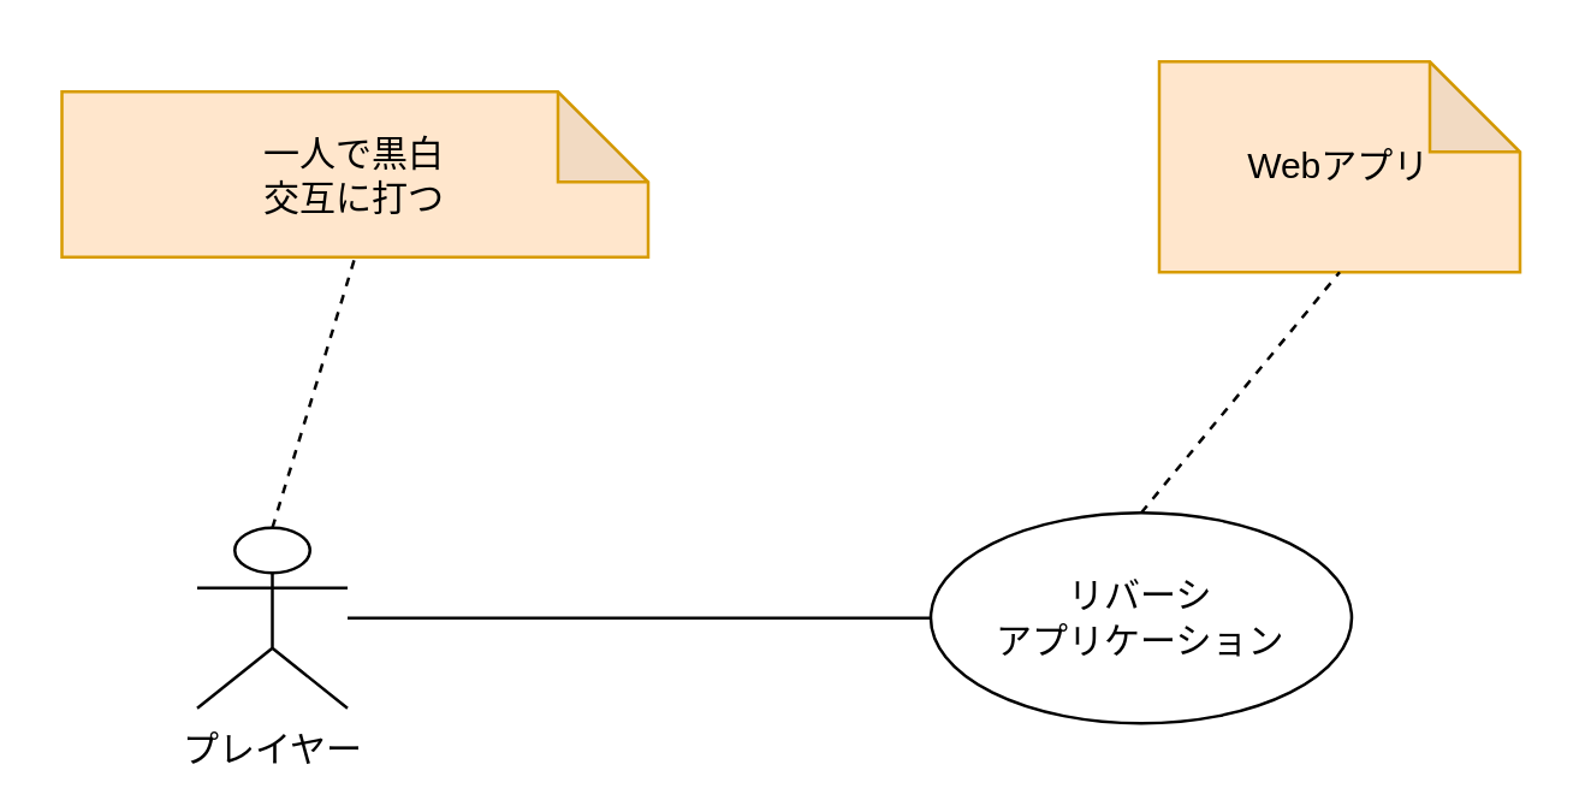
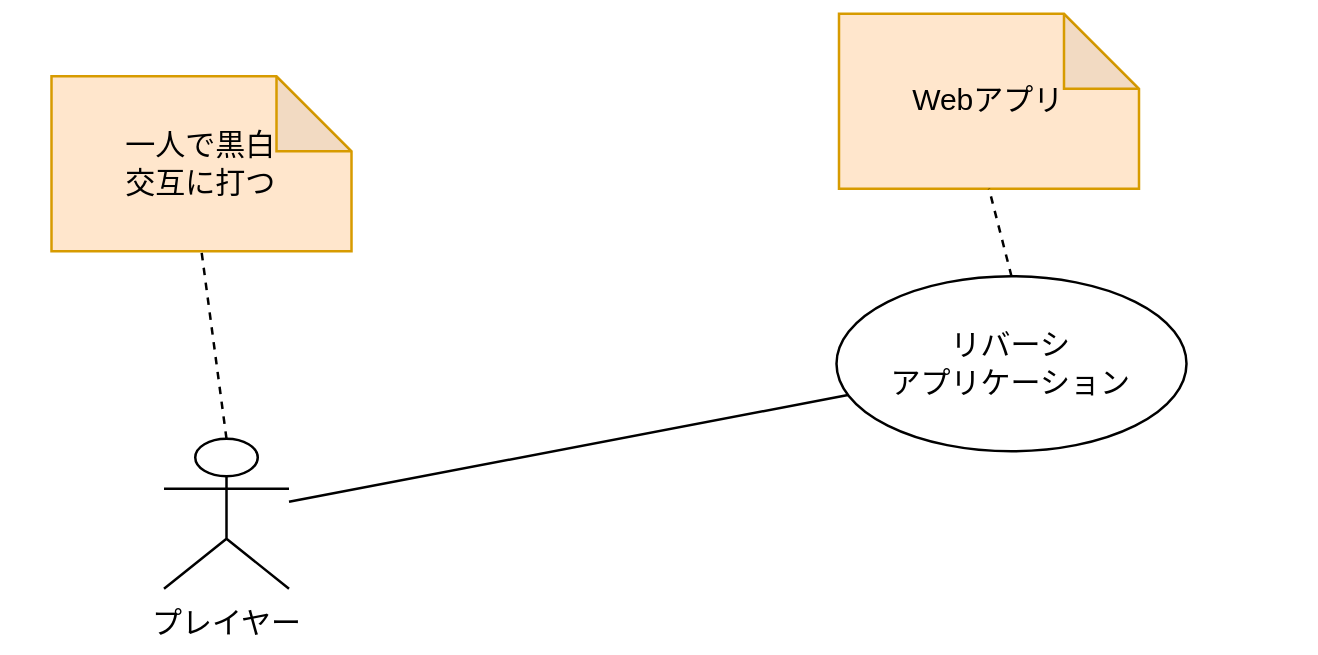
- <mxCell id="5" value="Webアプリ" style="shape=note;whiteSpace=wrap;html=1;backgroundOutline=1;darkOpacity=0.05;fillColor=#ffe6cc;strokeColor=#d79b00;" vertex="1" parent="1"><mxGeometry x="385" y="20" width="120" height="70" as="geometry" /></mxCell>
+ <mxCell id="5" value="Webアプリ" style="shape=note;whiteSpace=wrap;html=1;backgroundOutline=1;darkOpacity=0.05;fillColor=#ffe6cc;strokeColor=#d79b00;" vertex="1" parent="1"><mxGeometry x="335" y="5" width="120" height="70" as="geometry" /></mxCell>
- <mxCell id="7" value="一人で黒白&lt;div&gt;交互に打つ&lt;/div&gt;" style="shape=note;whiteSpace=wrap;html=1;backgroundOutline=1;darkOpacity=0.05;fillColor=#ffe6cc;strokeColor=#d79b00;" vertex="1" parent="1"><mxGeometry x="20" y="30" width="195" height="55" as="geometry" /></mxCell>
+ <mxCell id="7" value="一人で黒白&lt;div&gt;交互に打つ&lt;/div&gt;" style="shape=note;whiteSpace=wrap;html=1;backgroundOutline=1;darkOpacity=0.05;fillColor=#ffe6cc;strokeColor=#d79b00;" vertex="1" parent="1"><mxGeometry x="20" y="30" width="120" height="70" as="geometry" /></mxCell>
- <mxCell id="2" value="リバーシ&lt;div&gt;アプリケーション&lt;/div&gt;" style="ellipse;whiteSpace=wrap;html=1;" vertex="1" parent="1"><mxGeometry x="309" y="170" width="140" height="70" as="geometry" /></mxCell>
+ <mxCell id="2" value="リバーシ&lt;div&gt;アプリケーション&lt;/div&gt;" style="ellipse;whiteSpace=wrap;html=1;" vertex="1" parent="1"><mxGeometry x="334" y="110" width="140" height="70" as="geometry" /></mxCell>
